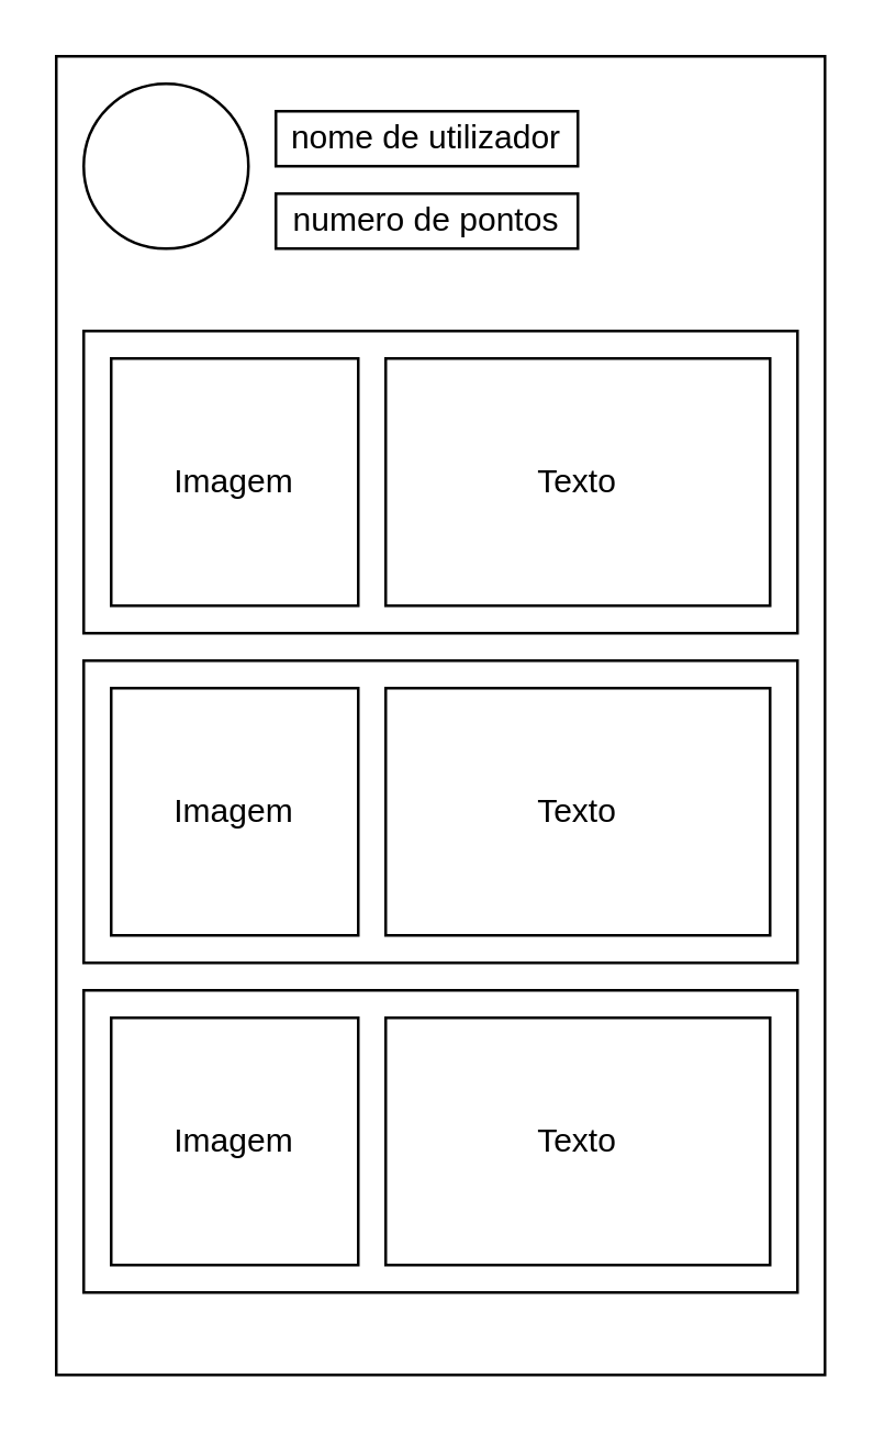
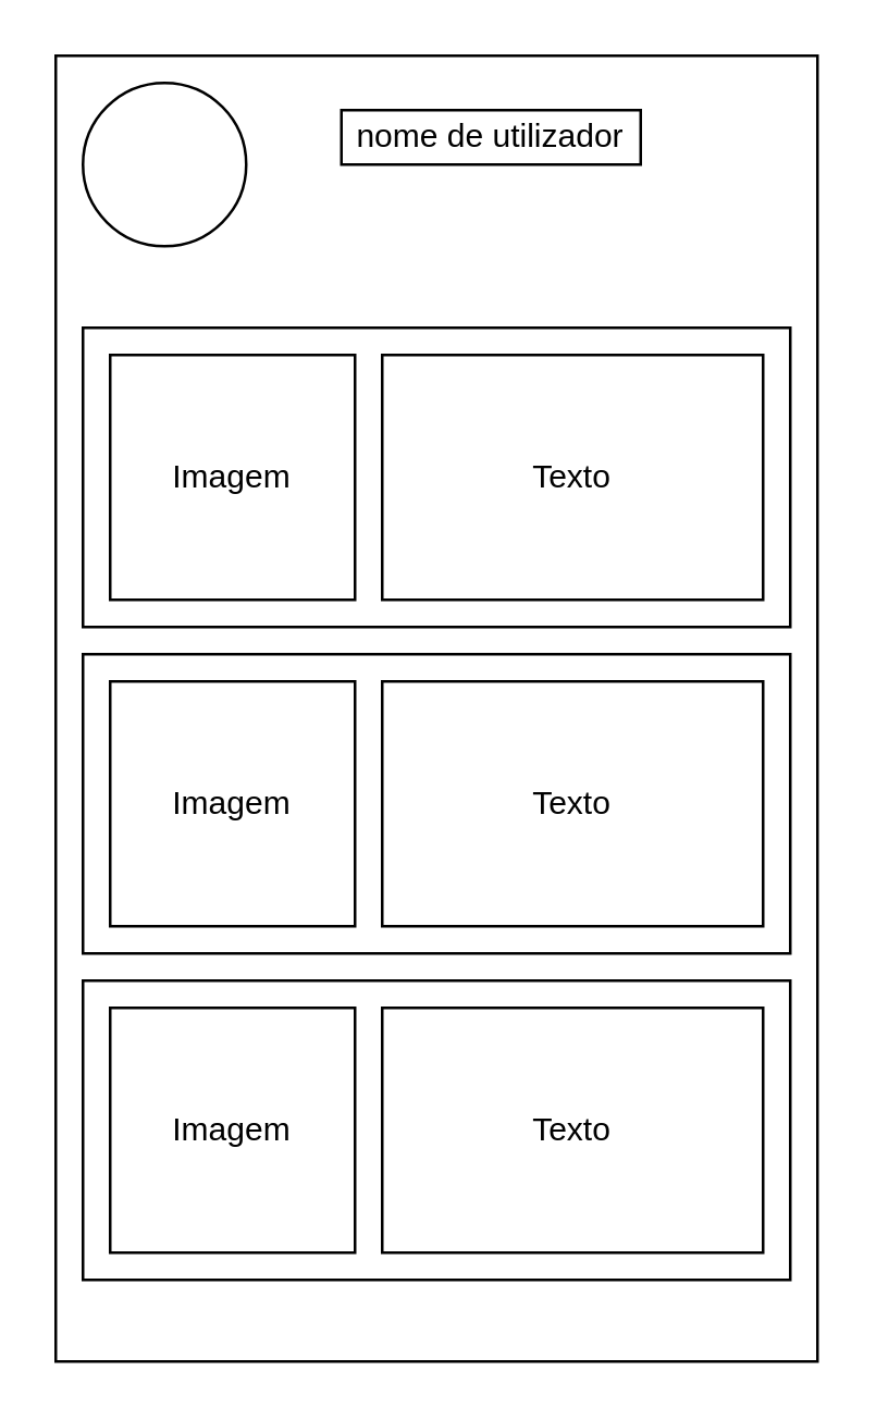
- <mxCell id="4" value="nome de utilizador" style="rounded=0;whiteSpace=wrap;html=1;" vertex="1" parent="1"><mxGeometry x="100" y="40" width="110" height="20" as="geometry" /></mxCell>
+ <mxCell id="4" value="nome de utilizador" style="rounded=0;whiteSpace=wrap;html=1;" vertex="1" parent="1"><mxGeometry x="125" y="40" width="110" height="20" as="geometry" /></mxCell>
- <mxCell id="5" value="numero de pontos" style="rounded=0;whiteSpace=wrap;html=1;" vertex="1" parent="1"><mxGeometry x="100" y="70" width="110" height="20" as="geometry" /></mxCell>
